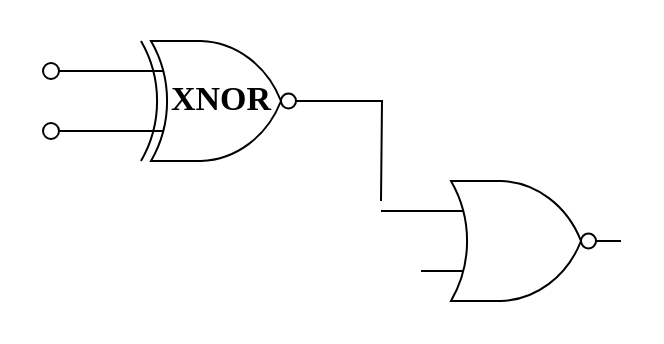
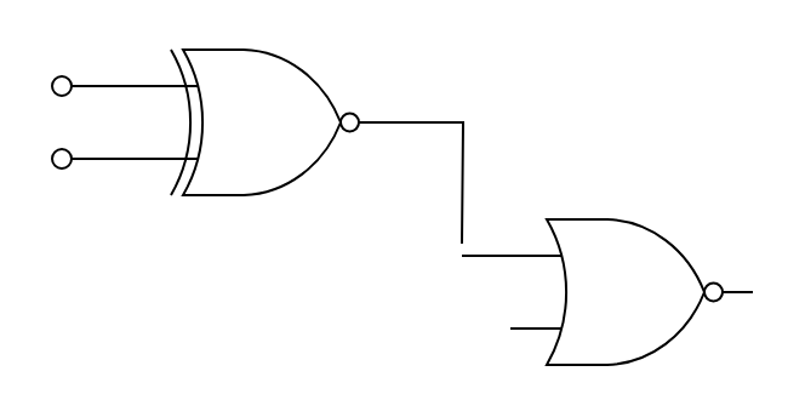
- <mxCell id="6" value="XNOR" style="text;html=1;align=center;verticalAlign=middle;resizable=0;points=[];autosize=1;strokeColor=none;fillColor=none;fontFamily=Times New Roman;fontSize=17;fontStyle=1" vertex="1" parent="1"><mxGeometry x="75" y="35" width="70" height="30" as="geometry" /></mxCell>
